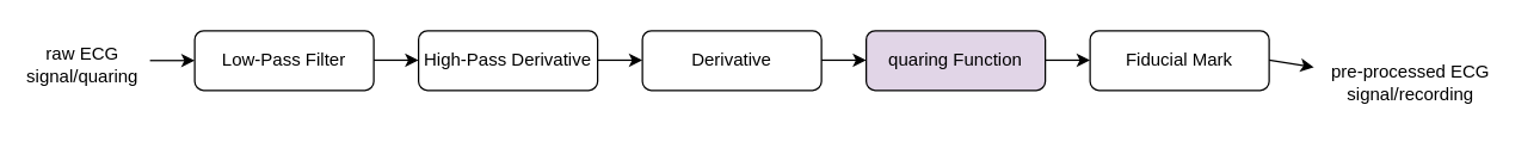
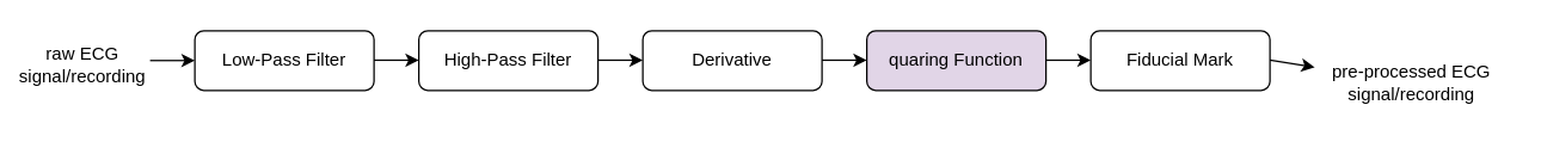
- <mxCell id="4" value="High-Pass Derivative" style="rounded=1;whiteSpace=wrap;html=1;fontSize=12;glass=0;strokeWidth=1;shadow=0;" vertex="1" parent="1"><mxGeometry x="280" y="20" width="120" height="40" as="geometry" /></mxCell>
+ <mxCell id="4" value="High-Pass Filter" style="rounded=1;whiteSpace=wrap;html=1;fontSize=12;glass=0;strokeWidth=1;shadow=0;" vertex="1" parent="1"><mxGeometry x="280" y="20" width="120" height="40" as="geometry" /></mxCell>
- <mxCell id="3" value="raw ECG signal/quaring" style="text;html=1;strokeColor=none;fillColor=none;align=center;verticalAlign=middle;whiteSpace=wrap;rounded=0;" vertex="1" parent="1"><mxGeometry x="20" y="25" width="70" height="35" as="geometry" /></mxCell>
+ <mxCell id="3" value="raw ECG signal/recording" style="text;html=1;strokeColor=none;fillColor=none;align=center;verticalAlign=middle;whiteSpace=wrap;rounded=0;" vertex="1" parent="1"><mxGeometry x="20" y="25" width="70" height="35" as="geometry" /></mxCell>
